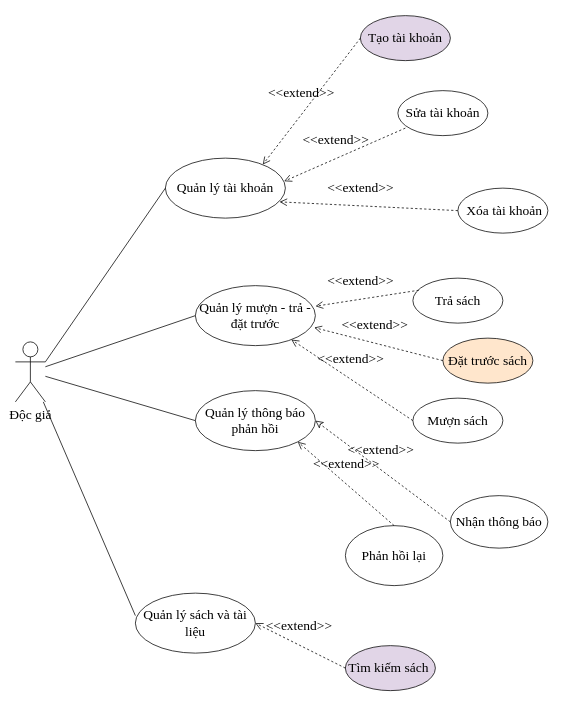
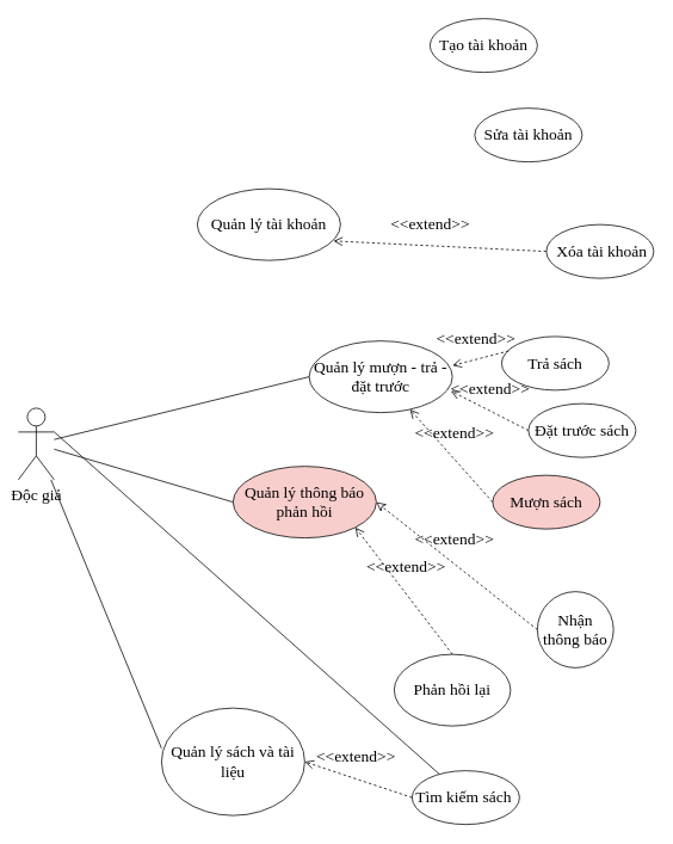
- <mxCell id="11" value="&lt;font style=&quot;font-size: 18px;&quot; face=&quot;Times New Roman&quot;&gt;Tạo tài khoản&lt;/font&gt;" style="ellipse;whiteSpace=wrap;html=1;fillColor=#e1d5e7;" vertex="1" parent="1"><mxGeometry x="480" y="20" width="120" height="60" as="geometry" /></mxCell>
+ <mxCell id="11" value="&lt;font style=&quot;font-size: 18px;&quot; face=&quot;Times New Roman&quot;&gt;Tạo tài khoản&lt;/font&gt;" style="ellipse;whiteSpace=wrap;html=1;" vertex="1" parent="1"><mxGeometry x="480" y="20" width="120" height="60" as="geometry" /></mxCell>
- <mxCell id="14" value="&lt;font style=&quot;font-size: 18px;&quot; face=&quot;Times New Roman&quot;&gt;&amp;lt;&amp;lt;extend&amp;gt;&amp;gt;&lt;/font&gt;" style="endArrow=open;startArrow=none;endFill=0;startFill=0;endSize=8;html=1;verticalAlign=bottom;dashed=1;labelBackgroundColor=none;rounded=0;exitX=0;exitY=0.5;exitDx=0;exitDy=0;entryX=0.812;entryY=0.107;entryDx=0;entryDy=0;entryPerimeter=0;" edge="1" parent="1" source="11" target="3"><mxGeometry x="0.099" y="-10" width="160" relative="1" as="geometry"><mxPoint x="210" y="80" as="sourcePoint" /><mxPoint x="330" y="170" as="targetPoint" /><mxPoint as="offset" /></mxGeometry></mxCell>
- <mxCell id="15" value="&lt;font style=&quot;font-size: 18px;&quot; face=&quot;Times New Roman&quot;&gt;&amp;lt;&amp;lt;extend&amp;gt;&amp;gt;&lt;/font&gt;" style="endArrow=open;startArrow=none;endFill=0;startFill=0;endSize=8;html=1;verticalAlign=bottom;dashed=1;labelBackgroundColor=none;rounded=0;exitX=0.083;exitY=0.833;exitDx=0;exitDy=0;entryX=0.99;entryY=0.385;entryDx=0;entryDy=0;entryPerimeter=0;exitPerimeter=0;" edge="1" parent="1" source="12" target="3"><mxGeometry x="0.099" y="-10" width="160" relative="1" as="geometry"><mxPoint x="404" as="sourcePoint" y="310" /><mxPoint x="330" y="499" as="targetPoint" /><mxPoint as="offset" /></mxGeometry></mxCell>
- <mxCell id="7" value="" style="endArrow=none;html=1;rounded=0;exitX=1;exitY=0.333;exitDx=0;exitDy=0;exitPerimeter=0;entryX=0;entryY=0.5;entryDx=0;entryDy=0;" edge="1" parent="1" source="2" target="3"><mxGeometry width="50" height="50" relative="1" as="geometry"><mxPoint x="310" y="510" as="sourcePoint" /><mxPoint x="360" y="460" as="targetPoint" /></mxGeometry></mxCell>
+ <mxCell id="7" value="" style="endArrow=none;html=1;rounded=0;exitX=1;exitY=0.333;exitDx=0;exitDy=0;exitPerimeter=0;" edge="1" parent="1" source="2" target="23"><mxGeometry width="50" height="50" relative="1" as="geometry"><mxPoint x="310" y="510" as="sourcePoint" /><mxPoint x="360" y="460" as="targetPoint" /></mxGeometry></mxCell>
- <mxCell id="18" value="&lt;font face=&quot;Times New Roman&quot;&gt;&lt;span style=&quot;font-size: 18px;&quot;&gt;Trả sách&lt;/span&gt;&lt;/font&gt;" style="ellipse;whiteSpace=wrap;html=1;" vertex="1" parent="1"><mxGeometry x="550" y="370" width="120" height="60" as="geometry" /></mxCell>
+ <mxCell id="18" value="&lt;font face=&quot;Times New Roman&quot;&gt;&lt;span style=&quot;font-size: 18px;&quot;&gt;Trả sách&lt;/span&gt;&lt;/font&gt;" style="ellipse;whiteSpace=wrap;html=1;" vertex="1" parent="1"><mxGeometry x="560" y="375" width="120" height="60" as="geometry" /></mxCell>
- <mxCell id="4" value="&lt;font face=&quot;Times New Roman&quot;&gt;&lt;span style=&quot;font-size: 18px;&quot;&gt;Quản lý mượn - trả - đặt trước&lt;/span&gt;&lt;/font&gt;" style="ellipse;whiteSpace=wrap;html=1;" vertex="1" parent="1"><mxGeometry x="260" y="380" width="160" height="80" as="geometry" /></mxCell>
+ <mxCell id="4" value="&lt;font face=&quot;Times New Roman&quot;&gt;&lt;span style=&quot;font-size: 18px;&quot;&gt;Quản lý mượn - trả - đặt trước&lt;/span&gt;&lt;/font&gt;" style="ellipse;whiteSpace=wrap;html=1;" vertex="1" parent="1"><mxGeometry x="345" y="380" width="160" height="80" as="geometry" /></mxCell>
- <mxCell id="19" value="&lt;font face=&quot;Times New Roman&quot;&gt;&lt;span style=&quot;font-size: 18px;&quot;&gt;Đặt trước sách&lt;/span&gt;&lt;/font&gt;" style="ellipse;whiteSpace=wrap;html=1;fillColor=#ffe6cc;" vertex="1" parent="1"><mxGeometry x="590" y="450" width="120" height="60" as="geometry" /></mxCell>
+ <mxCell id="19" value="&lt;font face=&quot;Times New Roman&quot;&gt;&lt;span style=&quot;font-size: 18px;&quot;&gt;Đặt trước sách&lt;/span&gt;&lt;/font&gt;" style="ellipse;whiteSpace=wrap;html=1;" vertex="1" parent="1"><mxGeometry x="590" y="450" width="120" height="60" as="geometry" /></mxCell>
- <mxCell id="6" value="&lt;font face=&quot;Times New Roman&quot;&gt;&lt;span style=&quot;font-size: 18px;&quot;&gt;Quản lý thông báo phản hồi&lt;/span&gt;&lt;/font&gt;" style="ellipse;whiteSpace=wrap;html=1;" vertex="1" parent="1"><mxGeometry x="260" y="520" width="160" height="80" as="geometry" /></mxCell>
+ <mxCell id="6" value="&lt;font face=&quot;Times New Roman&quot;&gt;&lt;span style=&quot;font-size: 18px;&quot;&gt;Quản lý thông báo phản hồi&lt;/span&gt;&lt;/font&gt;" style="ellipse;whiteSpace=wrap;html=1;fillColor=#f8cecc;" vertex="1" parent="1"><mxGeometry x="260" y="520" width="160" height="80" as="geometry" /></mxCell>
- <mxCell id="17" value="&lt;font face=&quot;Times New Roman&quot;&gt;&lt;span style=&quot;font-size: 18px;&quot;&gt;Mượn sách&lt;/span&gt;&lt;/font&gt;" style="ellipse;whiteSpace=wrap;html=1;" vertex="1" parent="1"><mxGeometry x="550" y="530" width="120" height="60" as="geometry" /></mxCell>
+ <mxCell id="17" value="&lt;font face=&quot;Times New Roman&quot;&gt;&lt;span style=&quot;font-size: 18px;&quot;&gt;Mượn sách&lt;/span&gt;&lt;/font&gt;" style="ellipse;whiteSpace=wrap;html=1;fillColor=#f8cecc;" vertex="1" parent="1"><mxGeometry x="550" y="530" width="120" height="60" as="geometry" /></mxCell>
- <mxCell id="25" value="&lt;font face=&quot;Times New Roman&quot;&gt;&lt;span style=&quot;font-size: 18px;&quot;&gt;Nhận thông báo&lt;/span&gt;&lt;/font&gt;" style="ellipse;whiteSpace=wrap;html=1;" vertex="1" parent="1"><mxGeometry x="600" y="660" width="130" height="70" as="geometry" /></mxCell>
+ <mxCell id="25" value="&lt;font face=&quot;Times New Roman&quot;&gt;&lt;span style=&quot;font-size: 18px;&quot;&gt;Nhận thông báo&lt;/span&gt;&lt;/font&gt;" style="ellipse;whiteSpace=wrap;html=1;" vertex="1" parent="1"><mxGeometry x="600" y="660" width="85" height="85" as="geometry" /></mxCell>
- <mxCell id="27" value="&lt;font face=&quot;Times New Roman&quot;&gt;&lt;span style=&quot;font-size: 18px;&quot;&gt;Phản hồi lại&lt;/span&gt;&lt;/font&gt;" style="ellipse;whiteSpace=wrap;html=1;" vertex="1" parent="1"><mxGeometry x="460" y="700" width="130" height="80" as="geometry" /></mxCell>
+ <mxCell id="27" value="&lt;font face=&quot;Times New Roman&quot;&gt;&lt;span style=&quot;font-size: 18px;&quot;&gt;Phản hồi lại&lt;/span&gt;&lt;/font&gt;" style="ellipse;whiteSpace=wrap;html=1;" vertex="1" parent="1"><mxGeometry x="440" y="730" width="130" height="80" as="geometry" /></mxCell>
- <mxCell id="5" value="&lt;font style=&quot;font-size: 18px;&quot; face=&quot;Times New Roman&quot;&gt;Quản lý sách và tài liệu&lt;/font&gt;" style="ellipse;whiteSpace=wrap;html=1;" vertex="1" parent="1"><mxGeometry x="180" y="790" width="160" height="80" as="geometry" /></mxCell>
+ <mxCell id="5" value="&lt;font style=&quot;font-size: 18px;&quot; face=&quot;Times New Roman&quot;&gt;Quản lý sách và tài liệu&lt;/font&gt;" style="ellipse;whiteSpace=wrap;html=1;" vertex="1" parent="1"><mxGeometry x="180" y="790" width="160" height="120" as="geometry" /></mxCell>
- <mxCell id="23" value="&lt;font face=&quot;Times New Roman&quot;&gt;&lt;span style=&quot;font-size: 18px;&quot;&gt;Tìm kiếm sách&amp;nbsp;&lt;/span&gt;&lt;/font&gt;" style="ellipse;whiteSpace=wrap;html=1;fillColor=#e1d5e7;" vertex="1" parent="1"><mxGeometry x="460" y="860" width="120" height="60" as="geometry" /></mxCell>
+ <mxCell id="23" value="&lt;font face=&quot;Times New Roman&quot;&gt;&lt;span style=&quot;font-size: 18px;&quot;&gt;Tìm kiếm sách&amp;nbsp;&lt;/span&gt;&lt;/font&gt;" style="ellipse;whiteSpace=wrap;html=1;" vertex="1" parent="1"><mxGeometry x="460" y="860" width="120" height="60" as="geometry" /></mxCell>
